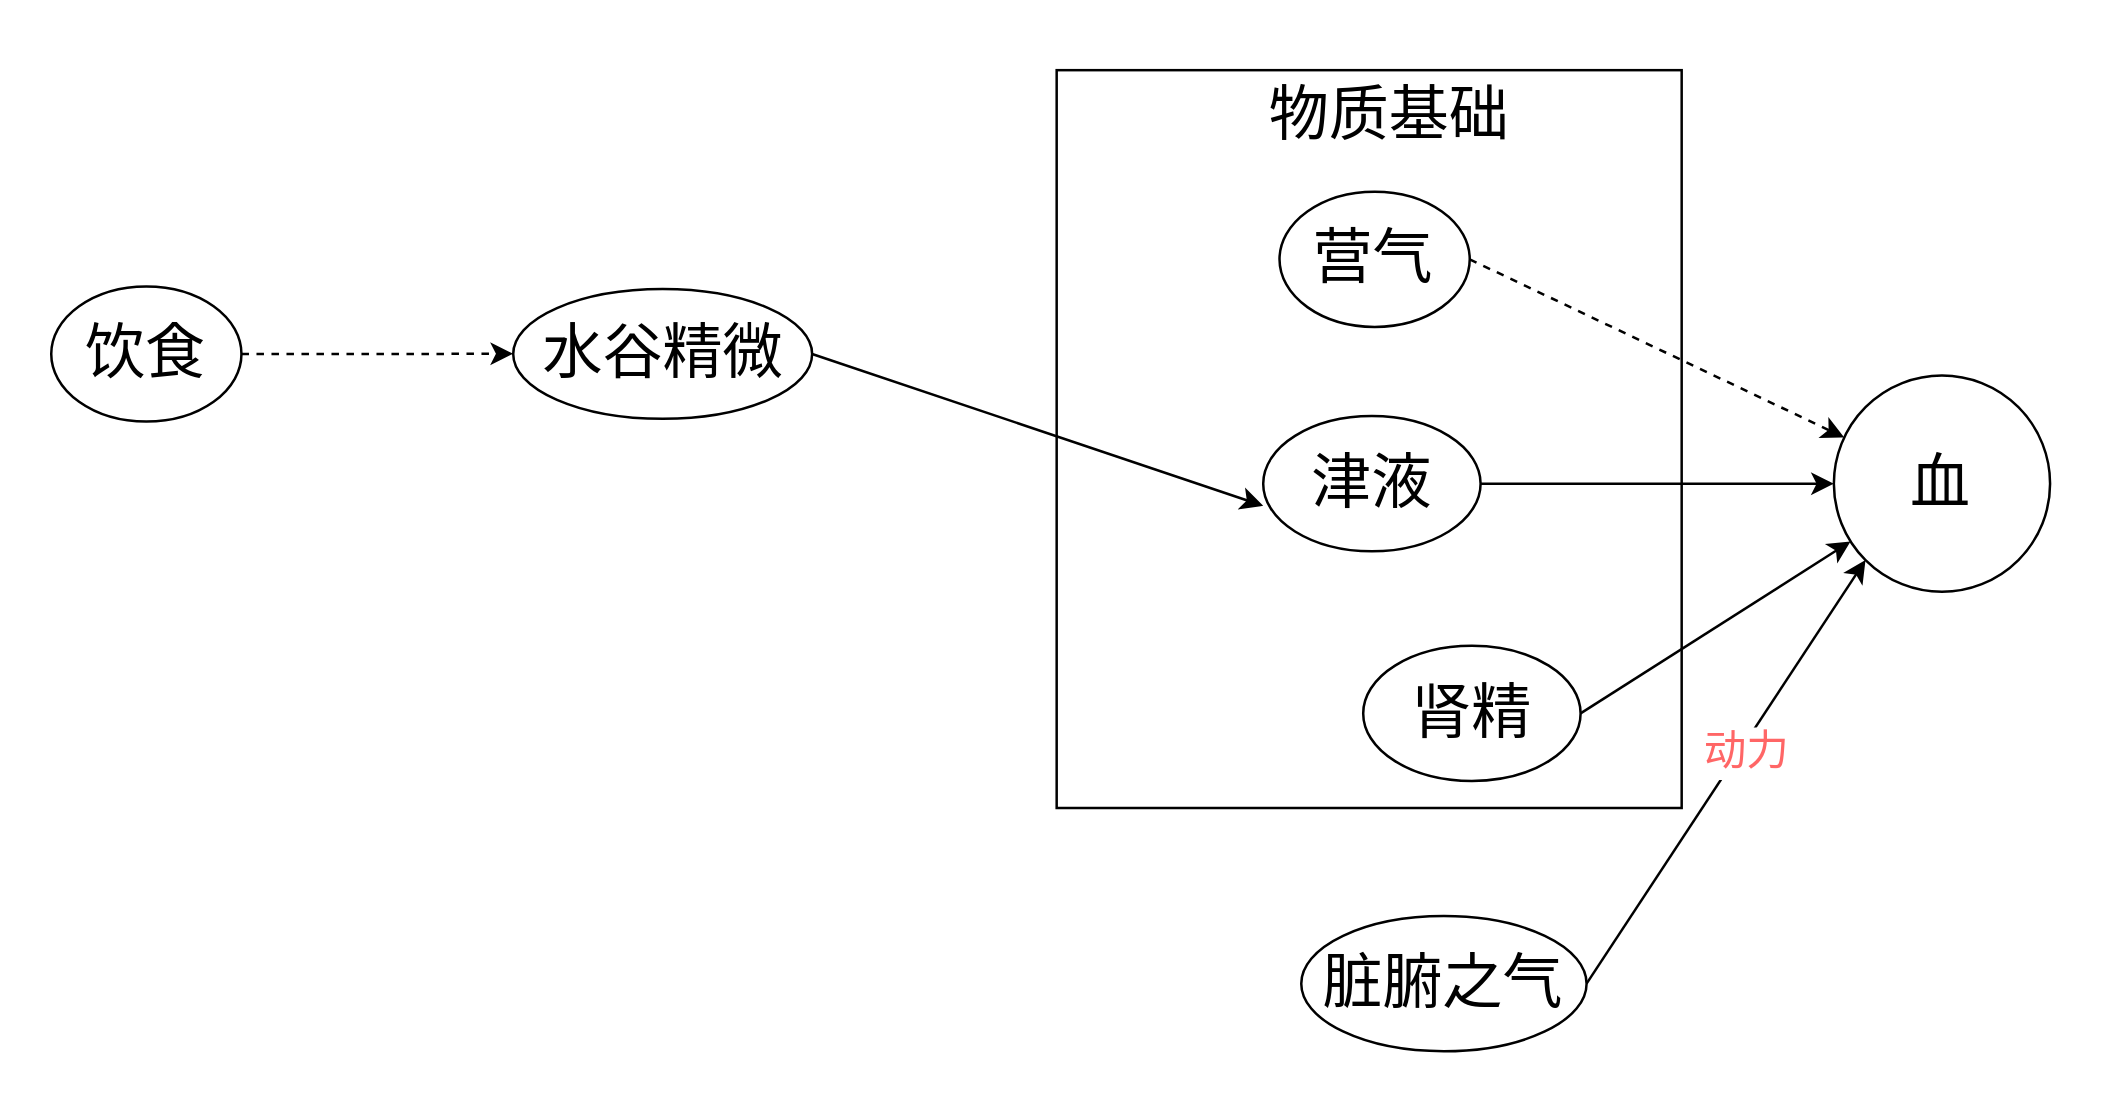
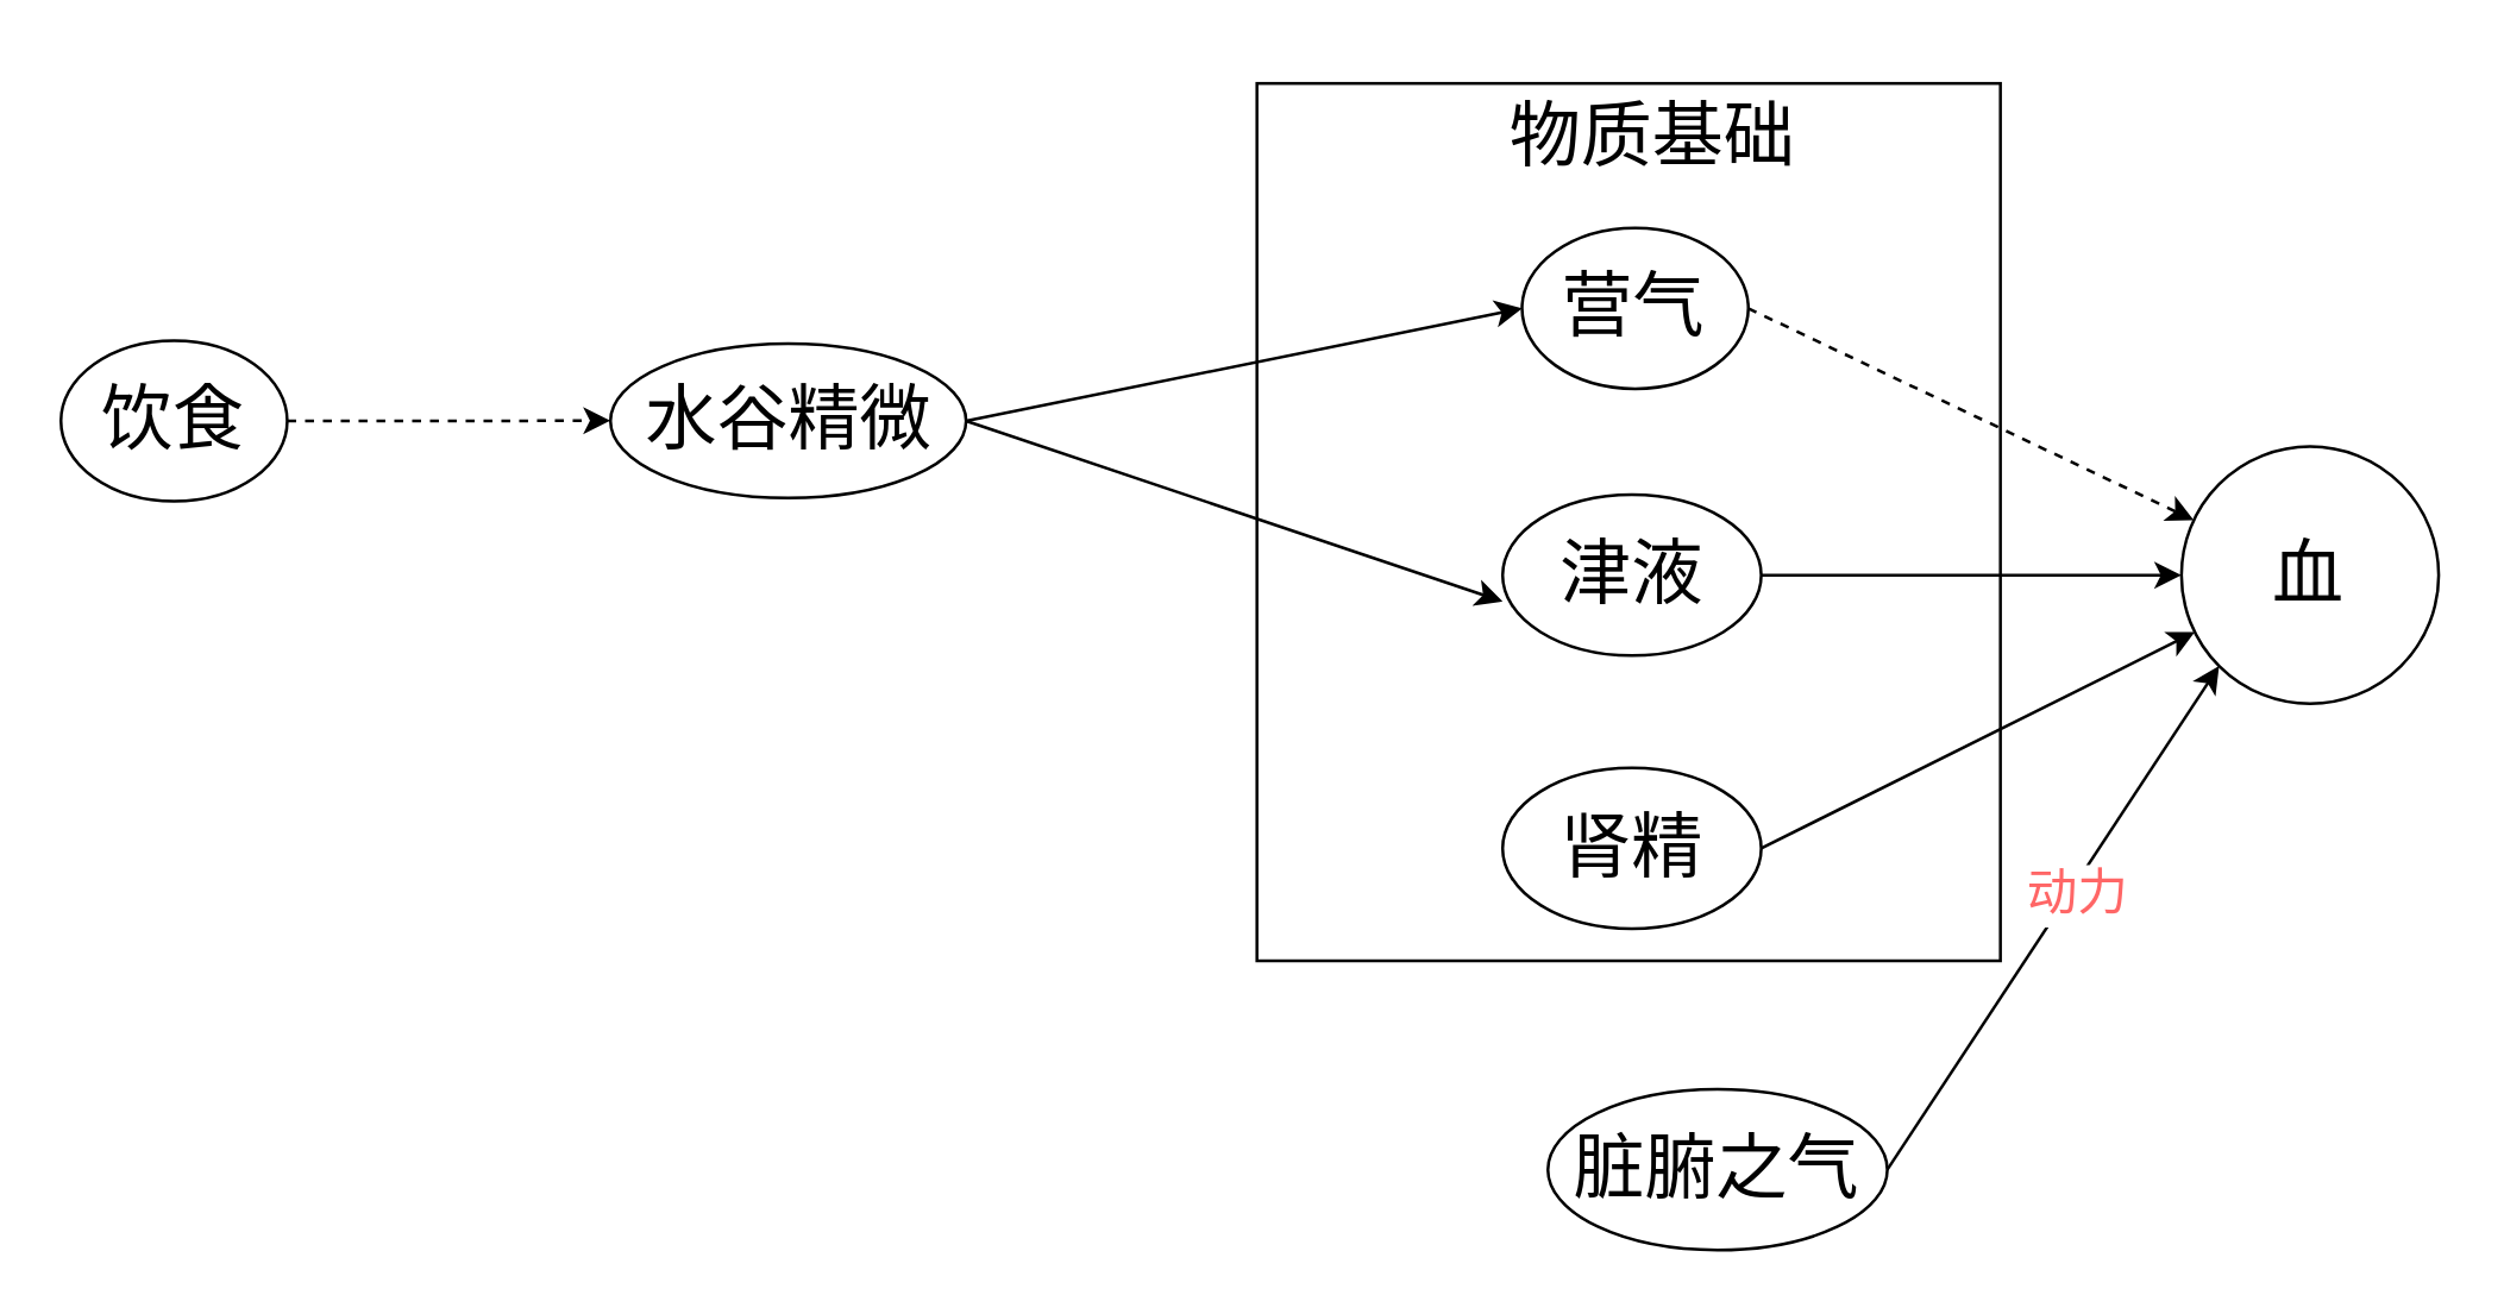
+ <mxCell id="14" style="rounded=0;orthogonalLoop=1;jettySize=auto;html=1;exitX=1;exitY=0.5;exitDx=0;exitDy=0;entryX=0;entryY=0.5;entryDx=0;entryDy=0;" edge="1" parent="2" source="15" target="6"><mxGeometry relative="1" as="geometry" /></mxCell>
- <mxCell id="7" value="&lt;font style=&quot;font-size: 24px;&quot;&gt;肾精&lt;/font&gt;" style="ellipse;whiteSpace=wrap;html=1;" vertex="1" parent="2"><mxGeometry x="524.783" y="237.838" width="86.957" height="54.054" as="geometry" /></mxCell>
+ <mxCell id="7" value="&lt;font style=&quot;font-size: 24px;&quot;&gt;肾精&lt;/font&gt;" style="ellipse;whiteSpace=wrap;html=1;" vertex="1" parent="2"><mxGeometry x="484.783" y="237.838" width="86.957" height="54.054" as="geometry" /></mxCell>
